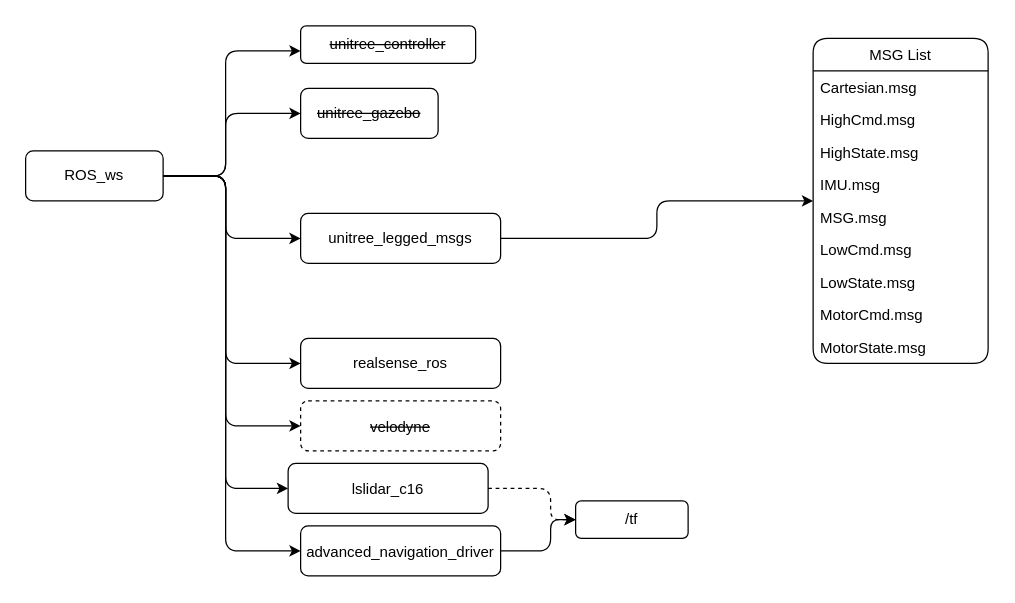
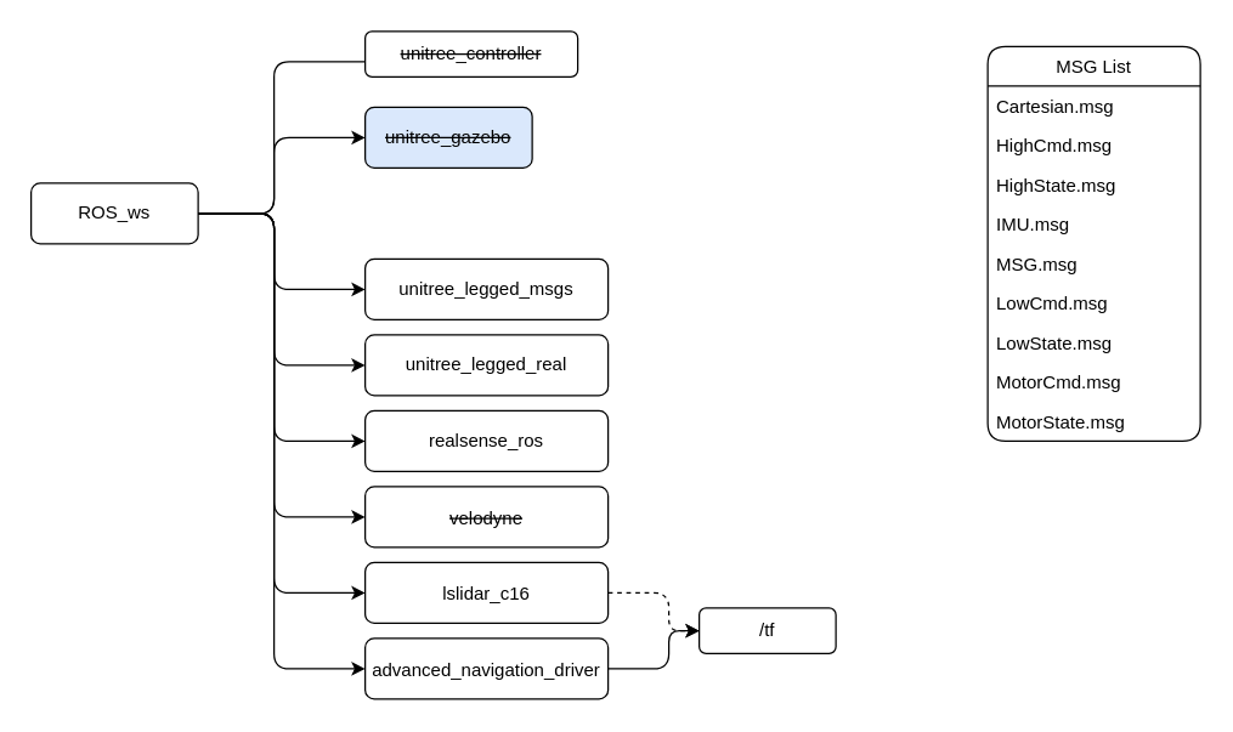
- <mxCell id="11" value="" style="edgeStyle=orthogonalEdgeStyle;rounded=1;orthogonalLoop=1;jettySize=auto;html=1;" parent="1" source="2" target="4" edge="1"><mxGeometry relative="1" as="geometry"><mxPoint x="170" y="150" as="sourcePoint" /><mxPoint x="270" y="170" as="targetPoint" /><Array as="points"><mxPoint x="180" y="140" /><mxPoint x="180" y="40" /></Array></mxGeometry></mxCell>
+ <mxCell id="11" value="" style="edgeStyle=orthogonalEdgeStyle;rounded=1;orthogonalLoop=1;jettySize=auto;html=1;endArrow=none;" parent="1" source="2" target="4" edge="1"><mxGeometry relative="1" as="geometry"><mxPoint x="170" y="150" as="sourcePoint" /><mxPoint x="270" y="170" as="targetPoint" /><Array as="points"><mxPoint x="180" y="140" /><mxPoint x="180" y="40" /></Array></mxGeometry></mxCell>
- <mxCell id="3" value="&lt;strike&gt;unitree_gazebo&lt;/strike&gt;" style="rounded=1;whiteSpace=wrap;html=1;" parent="1" vertex="1"><mxGeometry x="240" y="70" width="110" height="40" as="geometry" /></mxCell>
+ <mxCell id="3" value="&lt;strike&gt;unitree_gazebo&lt;/strike&gt;" style="rounded=1;whiteSpace=wrap;html=1;fillColor=#dae8fc;" parent="1" vertex="1"><mxGeometry x="240" y="70" width="110" height="40" as="geometry" /></mxCell>
- <mxCell id="5" value="" style="edgeStyle=orthogonalEdgeStyle;rounded=1;orthogonalLoop=1;jettySize=auto;html=1;" parent="1" source="6" target="12" edge="1"><mxGeometry relative="1" as="geometry"><mxPoint x="610" y="190" as="targetPoint" /></mxGeometry></mxCell>
+ <mxCell id="9" value="" style="edgeStyle=orthogonalEdgeStyle;rounded=1;orthogonalLoop=1;jettySize=auto;html=1;" parent="1" source="2" target="7" edge="1"><mxGeometry relative="1" as="geometry"><mxPoint x="150" y="130" as="sourcePoint" /><mxPoint x="250" y="150" as="targetPoint" /><Array as="points"><mxPoint x="180" y="140" /><mxPoint x="180" y="240" /></Array></mxGeometry></mxCell>
+ <mxCell id="7" value="unitree_legged_real" style="rounded=1;whiteSpace=wrap;html=1;" parent="1" vertex="1"><mxGeometry x="240" y="220" width="160" height="40" as="geometry" /></mxCell>
- <mxCell id="24" value="&lt;p class=&quot;p1&quot; style=&quot;margin: 0px ; font-stretch: normal ; line-height: normal&quot;&gt;&lt;strike&gt;velodyne&lt;/strike&gt;&lt;/p&gt;" style="rounded=1;whiteSpace=wrap;html=1;dashed=1;" parent="1" vertex="1"><mxGeometry x="240" y="320" width="160" height="40" as="geometry" /></mxCell>
+ <mxCell id="24" value="&lt;p class=&quot;p1&quot; style=&quot;margin: 0px ; font-stretch: normal ; line-height: normal&quot;&gt;&lt;strike&gt;velodyne&lt;/strike&gt;&lt;/p&gt;" style="rounded=1;whiteSpace=wrap;html=1;" parent="1" vertex="1"><mxGeometry x="240" y="320" width="160" height="40" as="geometry" /></mxCell>
- <mxCell id="26" value="&lt;p class=&quot;p1&quot; style=&quot;margin: 0px ; font-stretch: normal ; line-height: normal&quot;&gt;lslidar_c16&lt;/p&gt;" style="rounded=1;whiteSpace=wrap;html=1;" parent="1" vertex="1"><mxGeometry x="230" y="370" width="160" height="40" as="geometry" /></mxCell>
+ <mxCell id="26" value="&lt;p class=&quot;p1&quot; style=&quot;margin: 0px ; font-stretch: normal ; line-height: normal&quot;&gt;lslidar_c16&lt;/p&gt;" style="rounded=1;whiteSpace=wrap;html=1;" parent="1" vertex="1"><mxGeometry x="240" y="370" width="160" height="40" as="geometry" /></mxCell>
